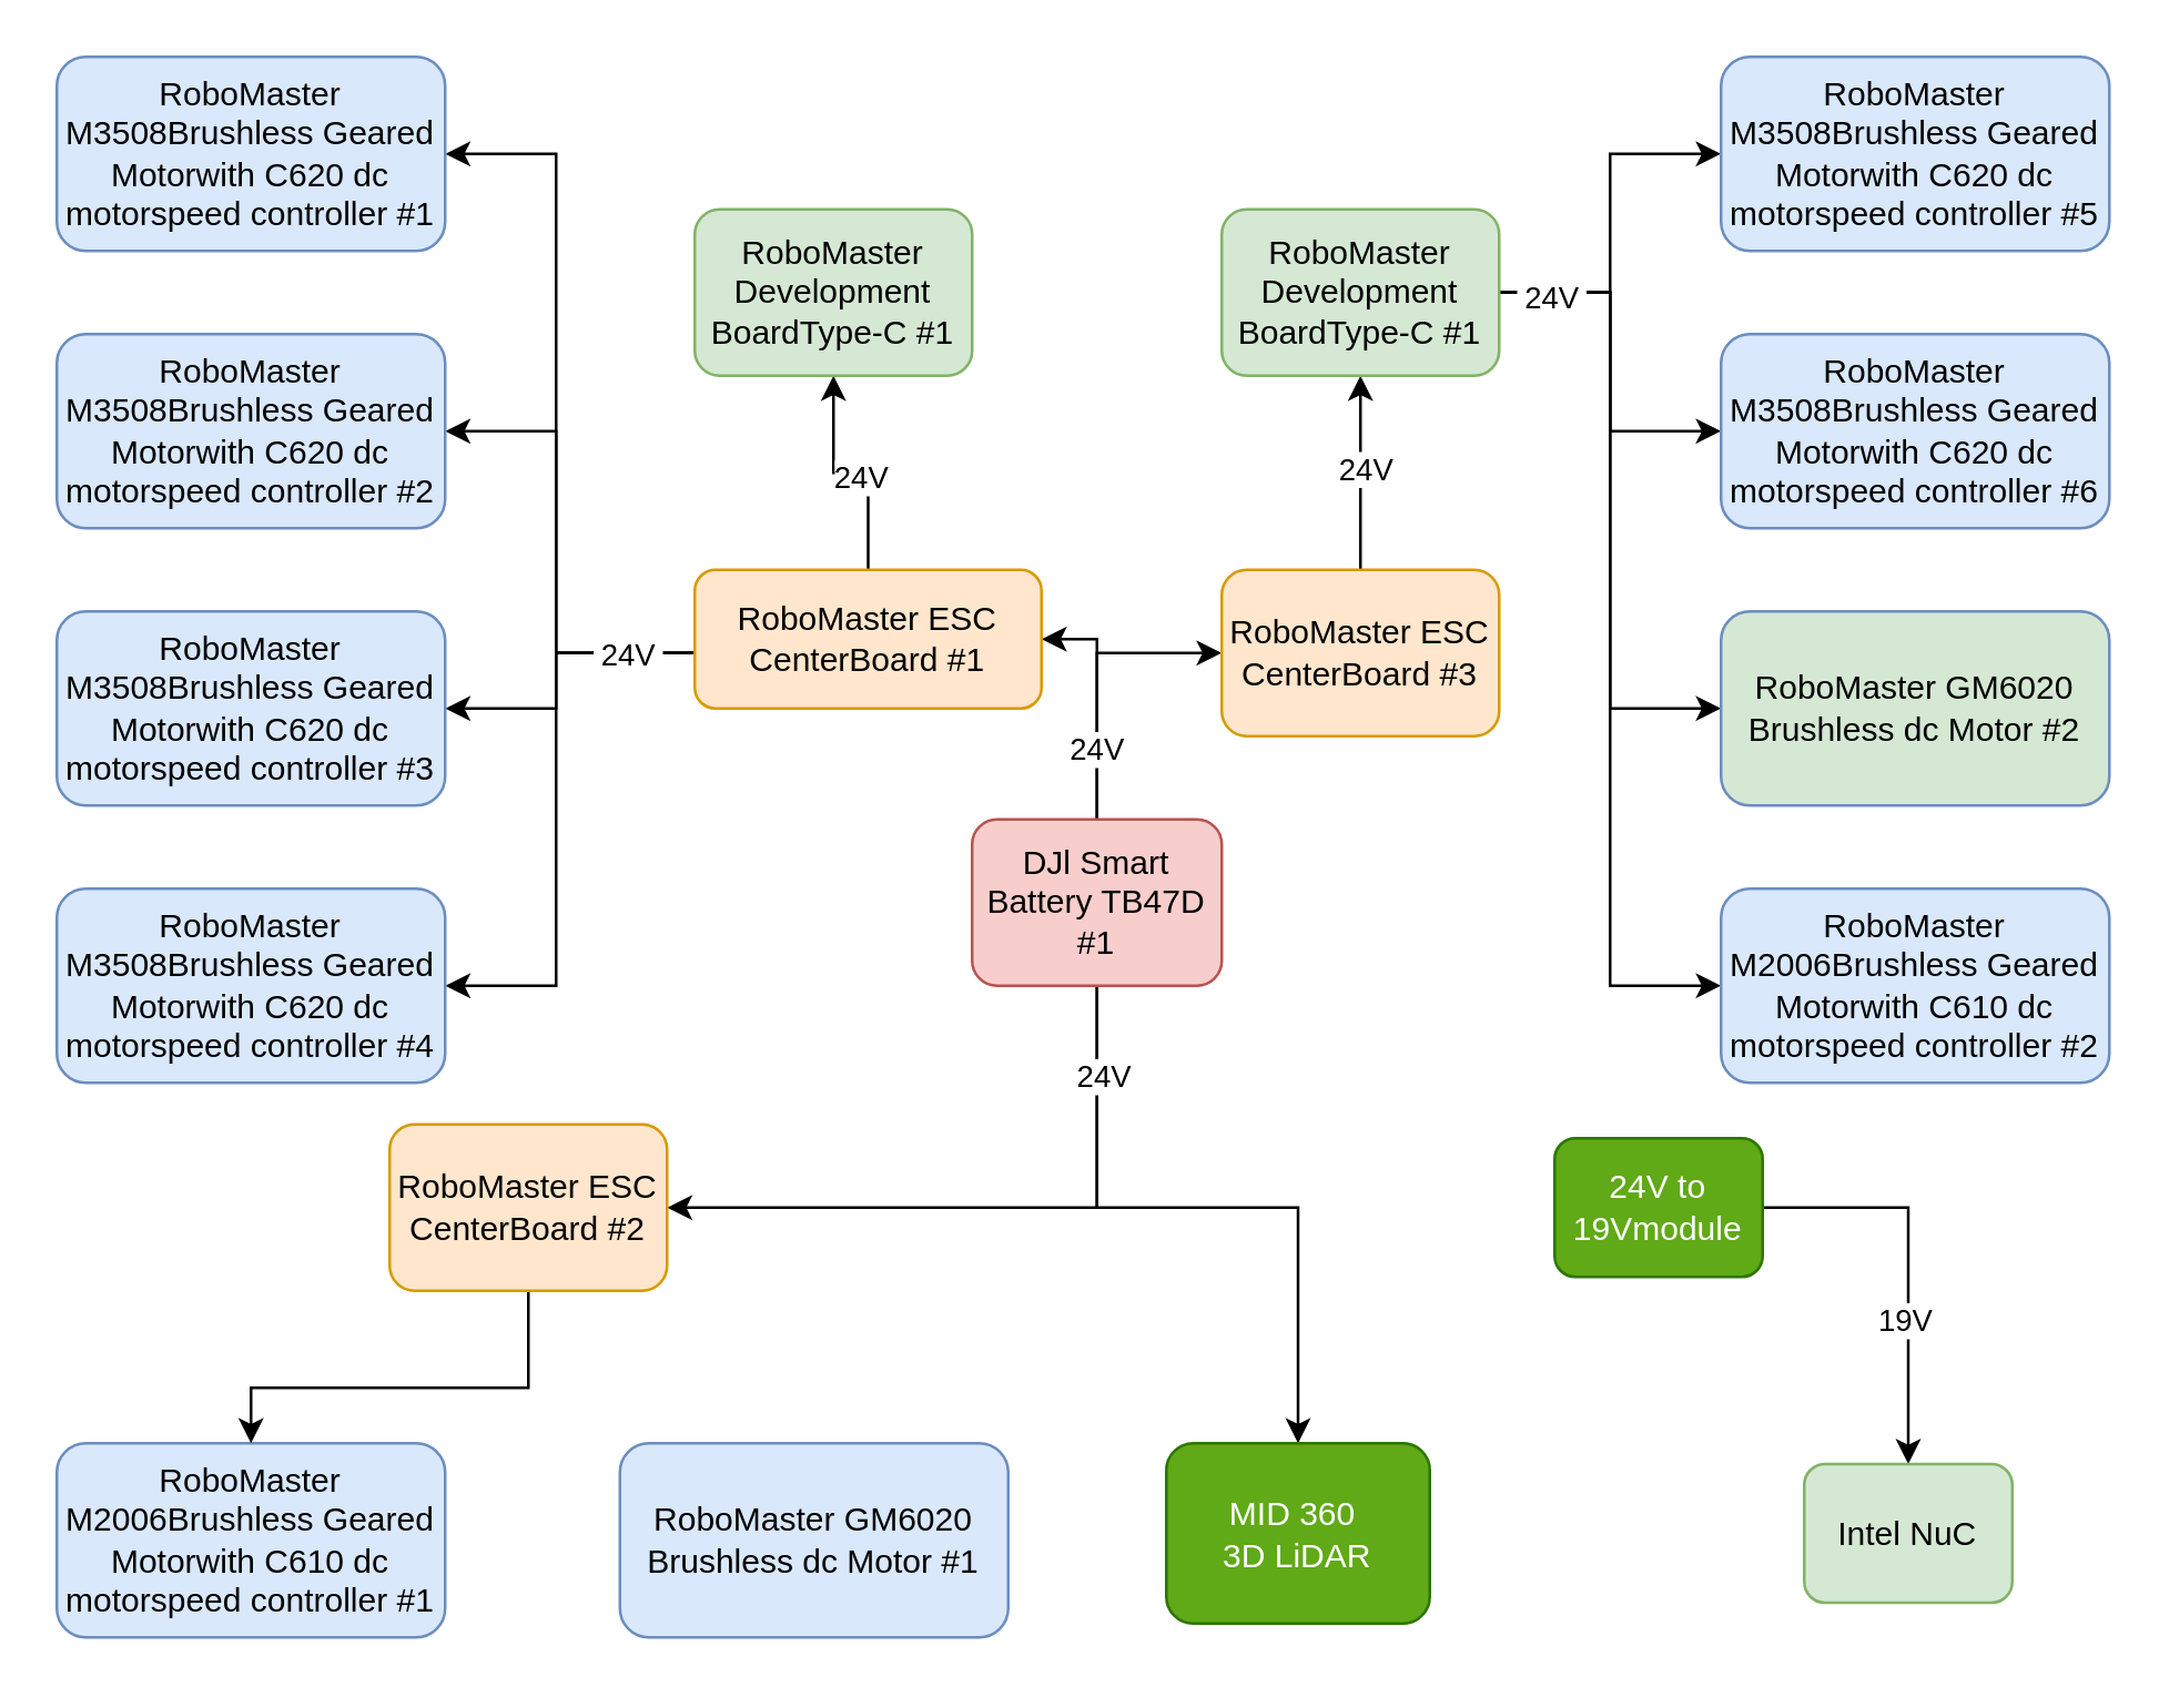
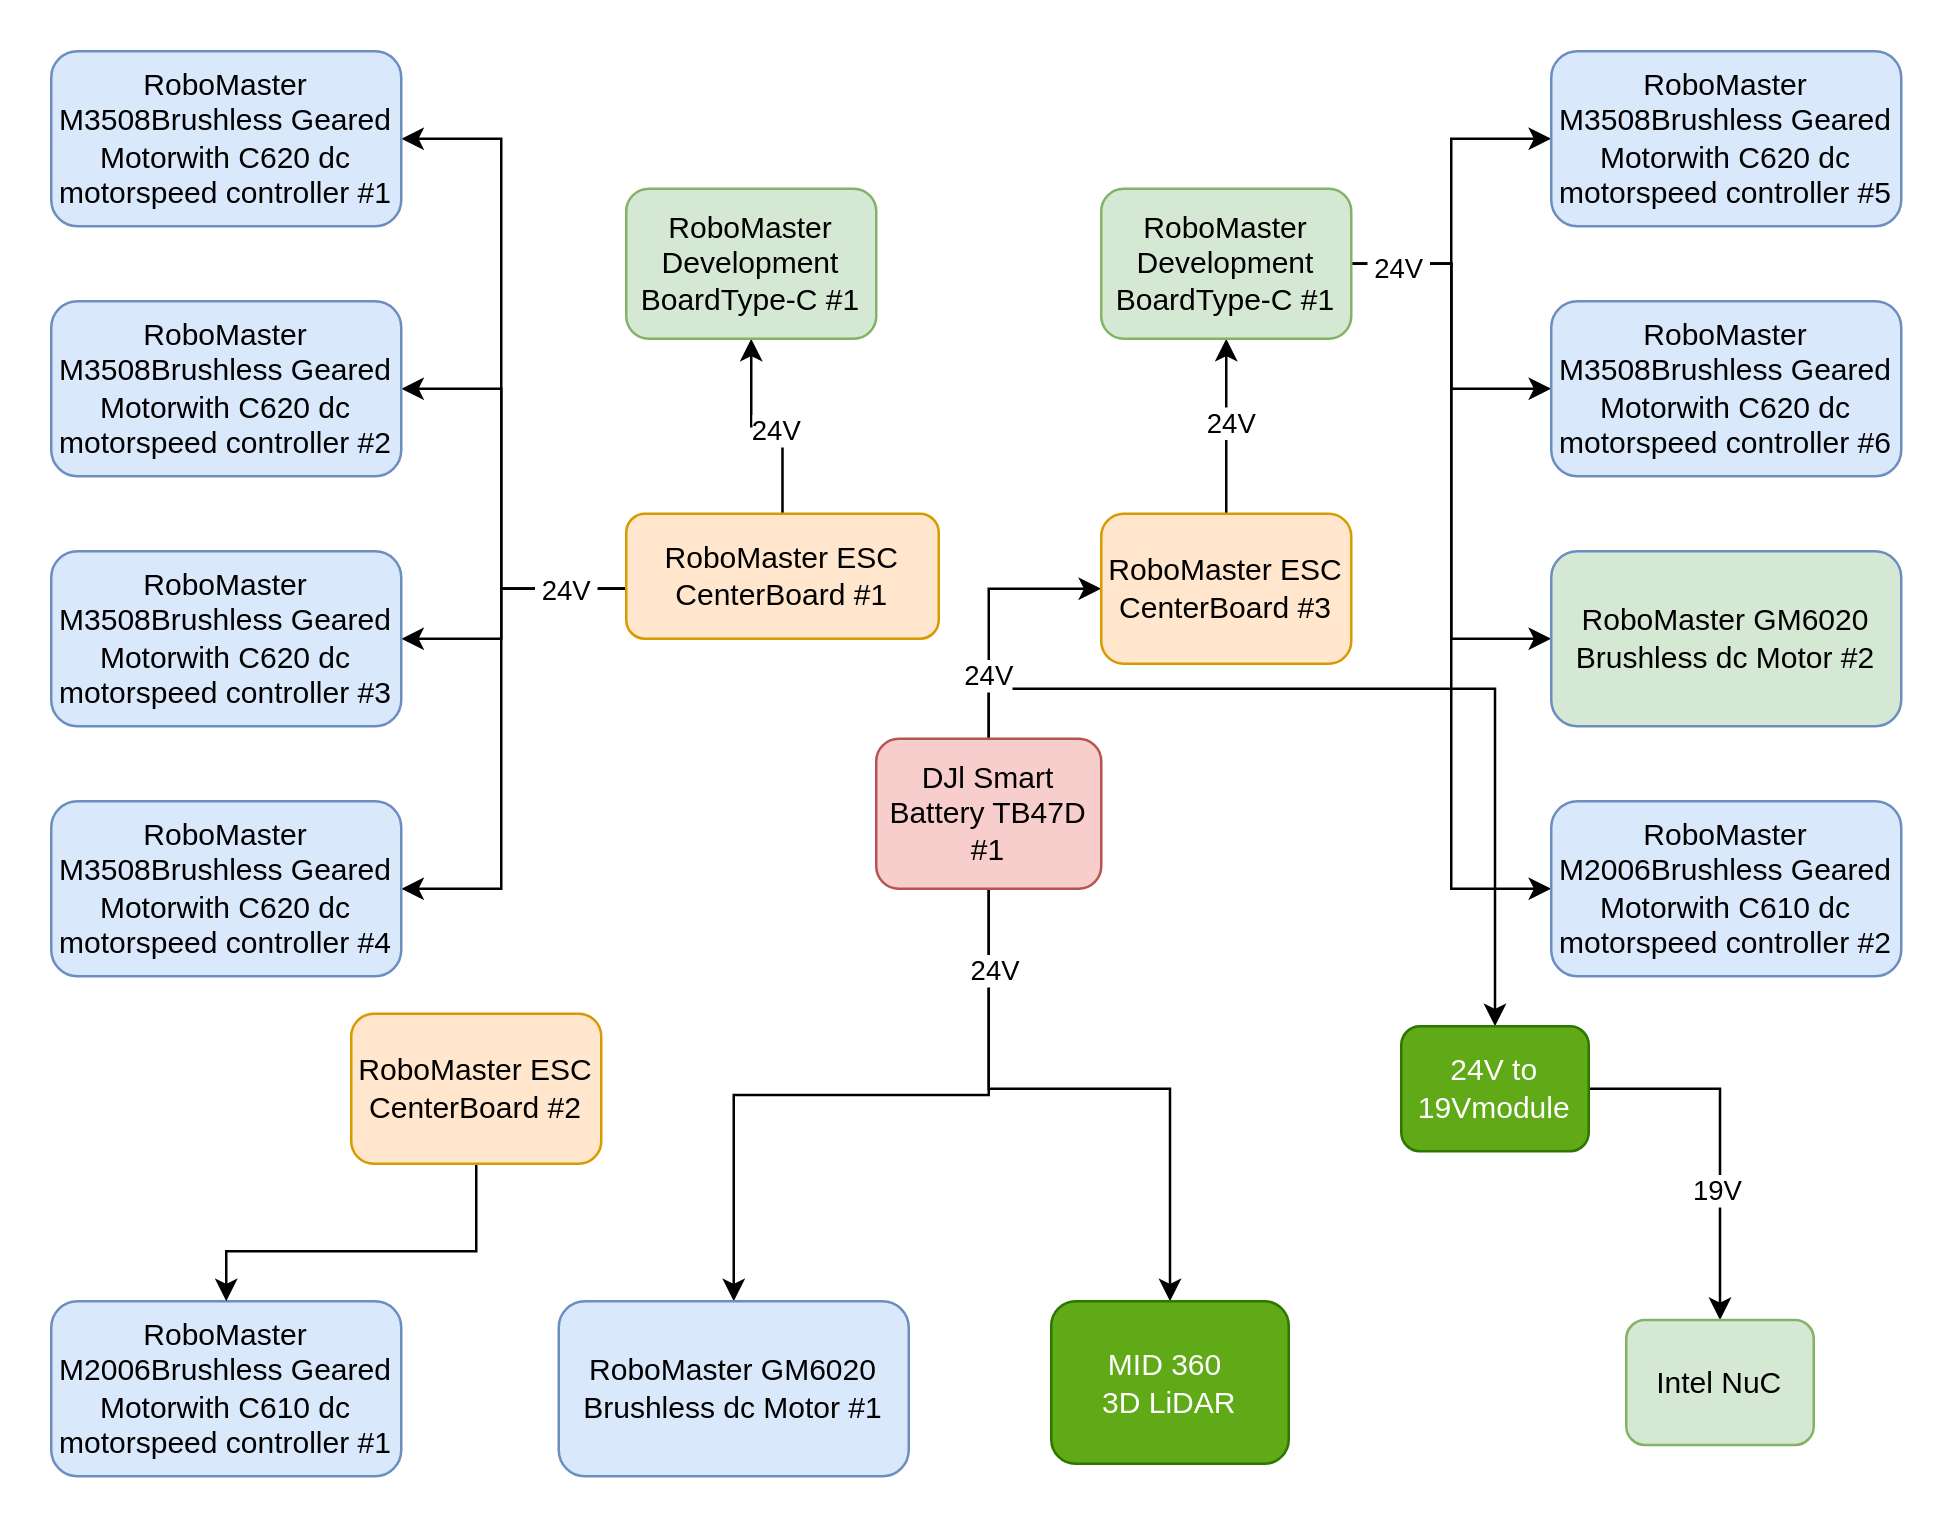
- <mxCell id="2" style="edgeStyle=orthogonalEdgeStyle;rounded=0;orthogonalLoop=1;jettySize=auto;html=1;exitX=0.5;exitY=0;exitDx=0;exitDy=0;entryX=1;entryY=0.5;entryDx=0;entryDy=0;" parent="1" source="8" target="16" edge="1"><mxGeometry relative="1" as="geometry" /></mxCell>
+ <mxCell id="2" style="edgeStyle=orthogonalEdgeStyle;rounded=0;orthogonalLoop=1;jettySize=auto;html=1;exitX=0.5;exitY=0;exitDx=0;exitDy=0;" parent="1" source="8" target="34" edge="1"><mxGeometry relative="1" as="geometry" /></mxCell>
- <mxCell id="5" style="edgeStyle=orthogonalEdgeStyle;rounded=0;orthogonalLoop=1;jettySize=auto;html=1;exitX=0.5;exitY=1;exitDx=0;exitDy=0;entryX=1;entryY=0.5;entryDx=0;entryDy=0;" parent="1" source="8" target="37" edge="1"><mxGeometry relative="1" as="geometry" /></mxCell>
+ <mxCell id="5" style="edgeStyle=orthogonalEdgeStyle;rounded=0;orthogonalLoop=1;jettySize=auto;html=1;exitX=0.5;exitY=1;exitDx=0;exitDy=0;" parent="1" source="8" target="38" edge="1"><mxGeometry relative="1" as="geometry" /></mxCell>
